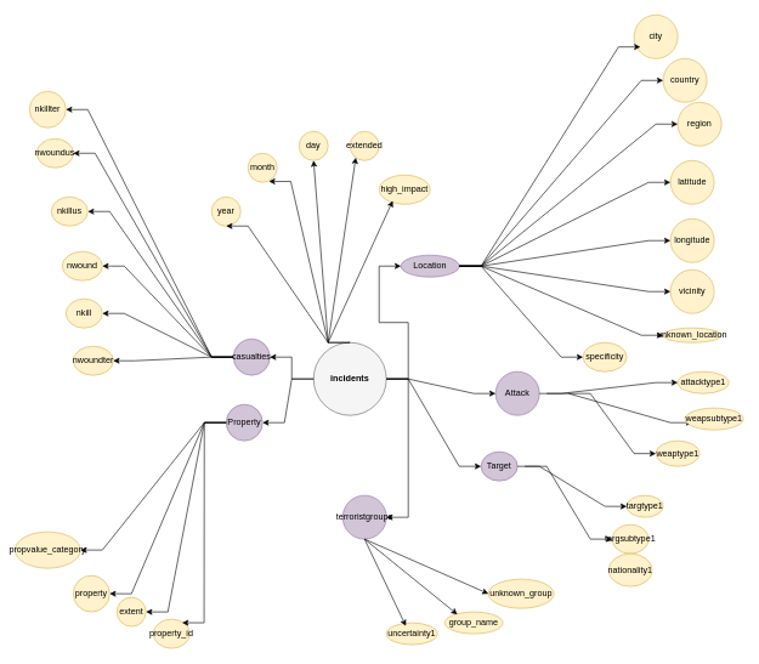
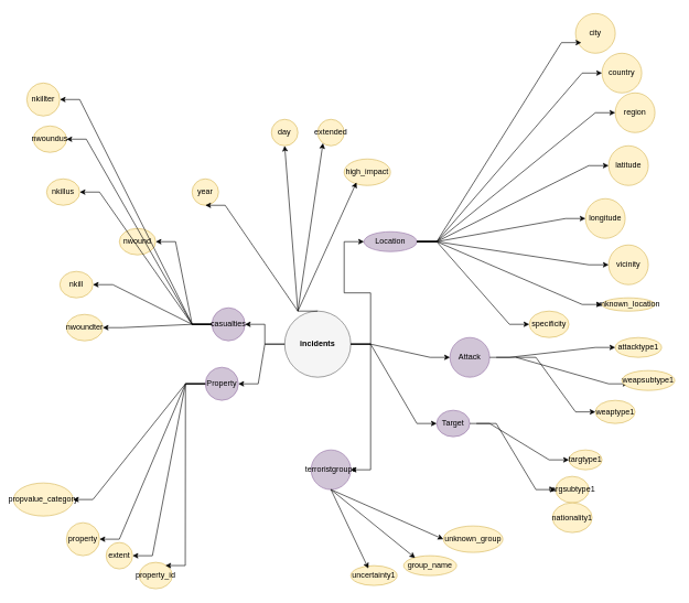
- <mxCell id="67" value="month" style="shape=ellipse;whiteSpace=wrap;html=1;fillColor=#fff2cc;strokeColor=#d6b656;" vertex="1" parent="1"><mxGeometry x="340" y="210" width="40" height="40" as="geometry" /></mxCell>
- <mxCell id="14" value="longitude" style="shape=ellipse;whiteSpace=wrap;html=1;fillColor=#fff2cc;strokeColor=#d6b656;" vertex="1" parent="1"><mxGeometry x="920" y="300" width="60" height="60" as="geometry" /></mxCell>
+ <mxCell id="14" value="longitude" style="shape=ellipse;whiteSpace=wrap;html=1;fillColor=#fff2cc;strokeColor=#d6b656;" vertex="1" parent="1"><mxGeometry x="885" y="300" width="60" height="60" as="geometry" /></mxCell>
- <mxCell id="71" value="" style="edgeStyle=entityRelationEdgeStyle;rounded=0;html=1;entryX=0.717;entryY=0.967;entryDx=0;entryDy=0;exitX=0.5;exitY=0;exitDx=0;exitDy=0;entryPerimeter=0;" edge="1" parent="1" source="2" target="67"><mxGeometry relative="1" as="geometry"><mxPoint x="570" y="490" as="sourcePoint" /><mxPoint x="450" y="230" as="targetPoint" /><Array as="points"><mxPoint x="570" y="490" /><mxPoint x="470" y="400" /><mxPoint x="570" y="520" /></Array></mxGeometry></mxCell>
- <mxCell id="52" value="nwound" style="shape=ellipse;whiteSpace=wrap;html=1;fillColor=#fff2cc;strokeColor=#d6b656;" vertex="1" parent="1"><mxGeometry x="85" y="345" width="55" height="40" as="geometry" /></mxCell>
+ <mxCell id="52" value="nwound" style="shape=ellipse;whiteSpace=wrap;html=1;fillColor=#fff2cc;strokeColor=#d6b656;" vertex="1" parent="1"><mxGeometry x="180" y="345" width="55" height="40" as="geometry" /></mxCell>
